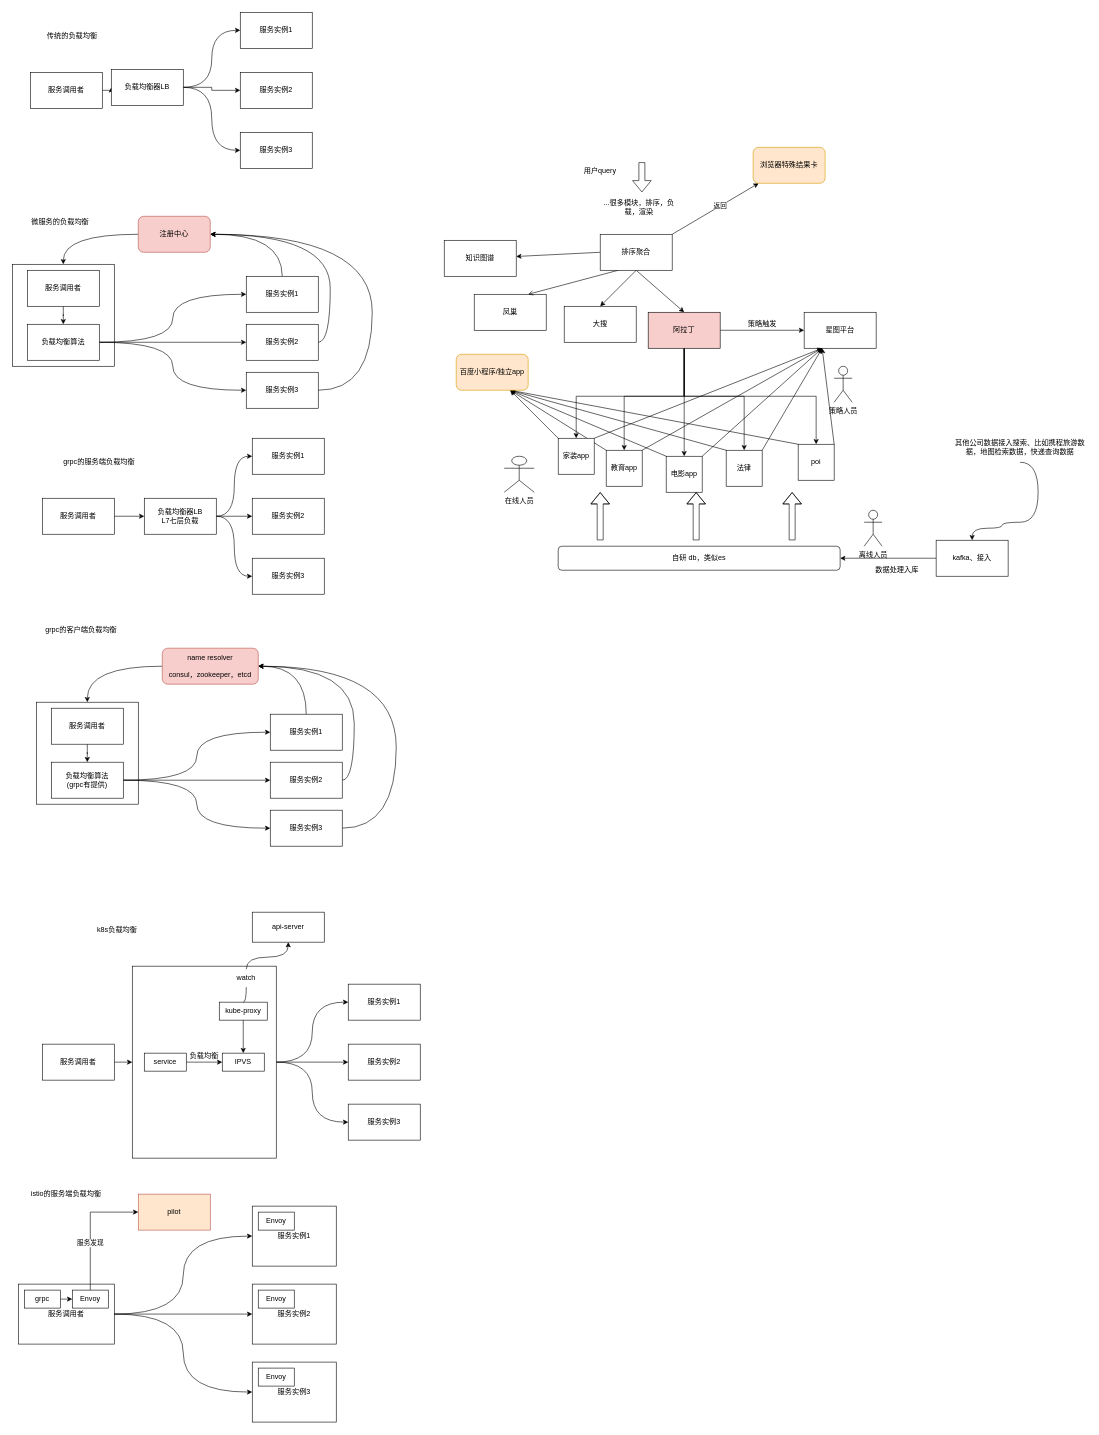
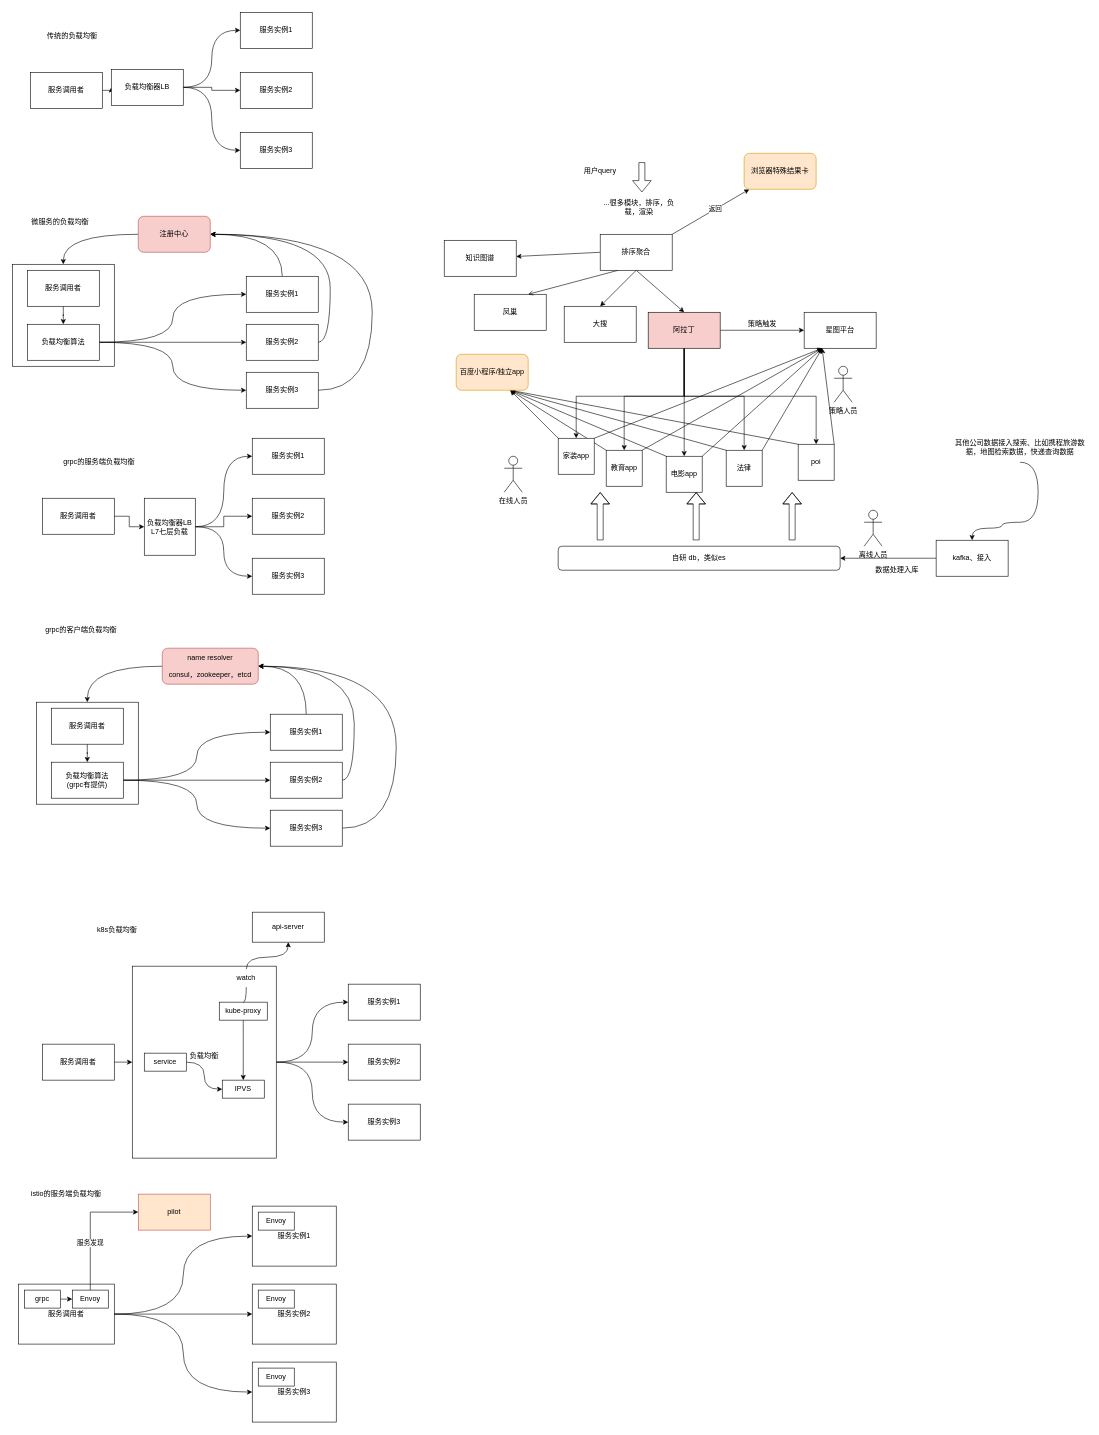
- <mxCell id="133" value="浏览器特殊结果卡" style="rounded=1;whiteSpace=wrap;html=1;fillColor=#ffe6cc;strokeColor=#d79b00;" vertex="1" parent="1"><mxGeometry x="1255" y="245" width="120" height="60" as="geometry" /></mxCell>
+ <mxCell id="133" value="浏览器特殊结果卡" style="rounded=1;whiteSpace=wrap;html=1;fillColor=#ffe6cc;strokeColor=#d79b00;" vertex="1" parent="1"><mxGeometry x="1240" y="255" width="120" height="60" as="geometry" /></mxCell>
- <mxCell id="126" value="在线人员" style="shape=umlActor;verticalLabelPosition=bottom;verticalAlign=top;html=1;outlineConnect=0;" vertex="1" parent="1"><mxGeometry x="840" y="760" width="50" height="60" as="geometry" /></mxCell>
+ <mxCell id="126" value="在线人员" style="shape=umlActor;verticalLabelPosition=bottom;verticalAlign=top;html=1;outlineConnect=0;" vertex="1" parent="1"><mxGeometry x="840" y="760" width="30" height="60" as="geometry" /></mxCell>
- <mxCell id="33" value="负载均衡器LB&lt;br&gt;L7七层负载" style="rounded=0;whiteSpace=wrap;html=1;" parent="1" vertex="1"><mxGeometry x="240" y="830" width="120" height="60" as="geometry" /></mxCell>
+ <mxCell id="33" value="负载均衡器LB&lt;br&gt;L7七层负载" style="rounded=0;whiteSpace=wrap;html=1;" parent="1" vertex="1"><mxGeometry x="240" y="830" width="85" height="95" as="geometry" /></mxCell>
- <mxCell id="66" value="IPVS" style="rounded=0;whiteSpace=wrap;html=1;" parent="1" vertex="1"><mxGeometry x="370" y="1755" width="70" height="30" as="geometry" /></mxCell>
+ <mxCell id="66" value="IPVS" style="rounded=0;whiteSpace=wrap;html=1;" parent="1" vertex="1"><mxGeometry x="370" y="1800" width="70" height="30" as="geometry" /></mxCell>
